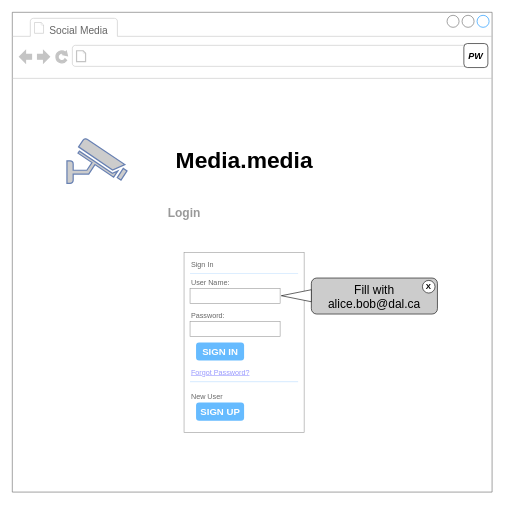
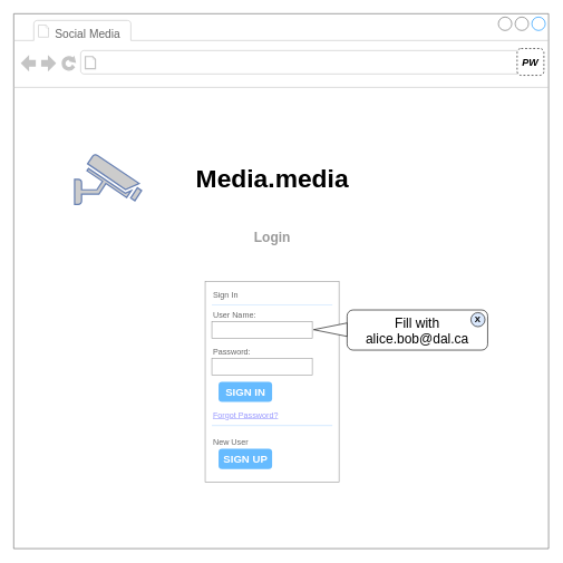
- <mxCell id="23" value="&lt;font style=&quot;font-size: 15px;&quot;&gt;&lt;i style=&quot;font-size: 15px;&quot;&gt;&lt;b style=&quot;font-size: 15px;&quot;&gt;PW&lt;/b&gt;&lt;/i&gt;&lt;/font&gt;" style="rounded=1;whiteSpace=wrap;html=1;labelPosition=center;verticalLabelPosition=middle;align=center;verticalAlign=middle;fontSize=15;" parent="1" vertex="1"><mxGeometry x="772" y="72" width="40" height="40" as="geometry" /></mxCell>
+ <mxCell id="23" value="&lt;font style=&quot;font-size: 15px;&quot;&gt;&lt;i style=&quot;font-size: 15px;&quot;&gt;&lt;b style=&quot;font-size: 15px;&quot;&gt;PW&lt;/b&gt;&lt;/i&gt;&lt;/font&gt;" style="rounded=1;whiteSpace=wrap;html=1;labelPosition=center;verticalLabelPosition=middle;align=center;verticalAlign=middle;fontSize=15;dashed=1;" parent="1" vertex="1"><mxGeometry x="772" y="72" width="40" height="40" as="geometry" /></mxCell>
- <mxCell id="6" value="Login" style="text;html=1;resizable=0;points=[];autosize=1;align=center;verticalAlign=middle;spacingTop=-4;fontStyle=1;fontSize=20;fontColor=#999999;" parent="2" vertex="1"><mxGeometry x="231" y="310" width="110" height="50" as="geometry" /></mxCell>
+ <mxCell id="6" value="Login" style="text;html=1;resizable=0;points=[];autosize=1;align=center;verticalAlign=middle;spacingTop=-4;fontStyle=1;fontSize=20;fontColor=#999999;" parent="2" vertex="1"><mxGeometry x="331" y="310" width="110" height="50" as="geometry" /></mxCell>
- <mxCell id="22" value="X" style="ellipse;whiteSpace=wrap;html=1;aspect=fixed;rounded=0;fontSize=13;fontColor=#000000;align=center;fontStyle=1" parent="19" vertex="1"><mxGeometry x="235" y="9.5" width="21" height="21" as="geometry" /></mxCell>
+ <mxCell id="22" value="X" style="ellipse;whiteSpace=wrap;html=1;aspect=fixed;rounded=0;fontSize=13;fontColor=#000000;align=center;fontStyle=1;fillColor=#dae8fc;" parent="19" vertex="1"><mxGeometry x="235" y="9.5" width="21" height="21" as="geometry" /></mxCell>
- <mxCell id="20" value="Fill with alice.bob@dal.ca" style="rounded=1;whiteSpace=wrap;html=1;fontSize=20;fontColor=#000000;align=center;fillColor=#cccccc;" parent="19" vertex="1"><mxGeometry x="50" y="5.5" width="210" height="60" as="geometry" /></mxCell>
+ <mxCell id="20" value="Fill with alice.bob@dal.ca" style="rounded=1;whiteSpace=wrap;html=1;fontSize=20;fontColor=#000000;align=center;" parent="19" vertex="1"><mxGeometry x="50" y="5.5" width="210" height="60" as="geometry" /></mxCell>
